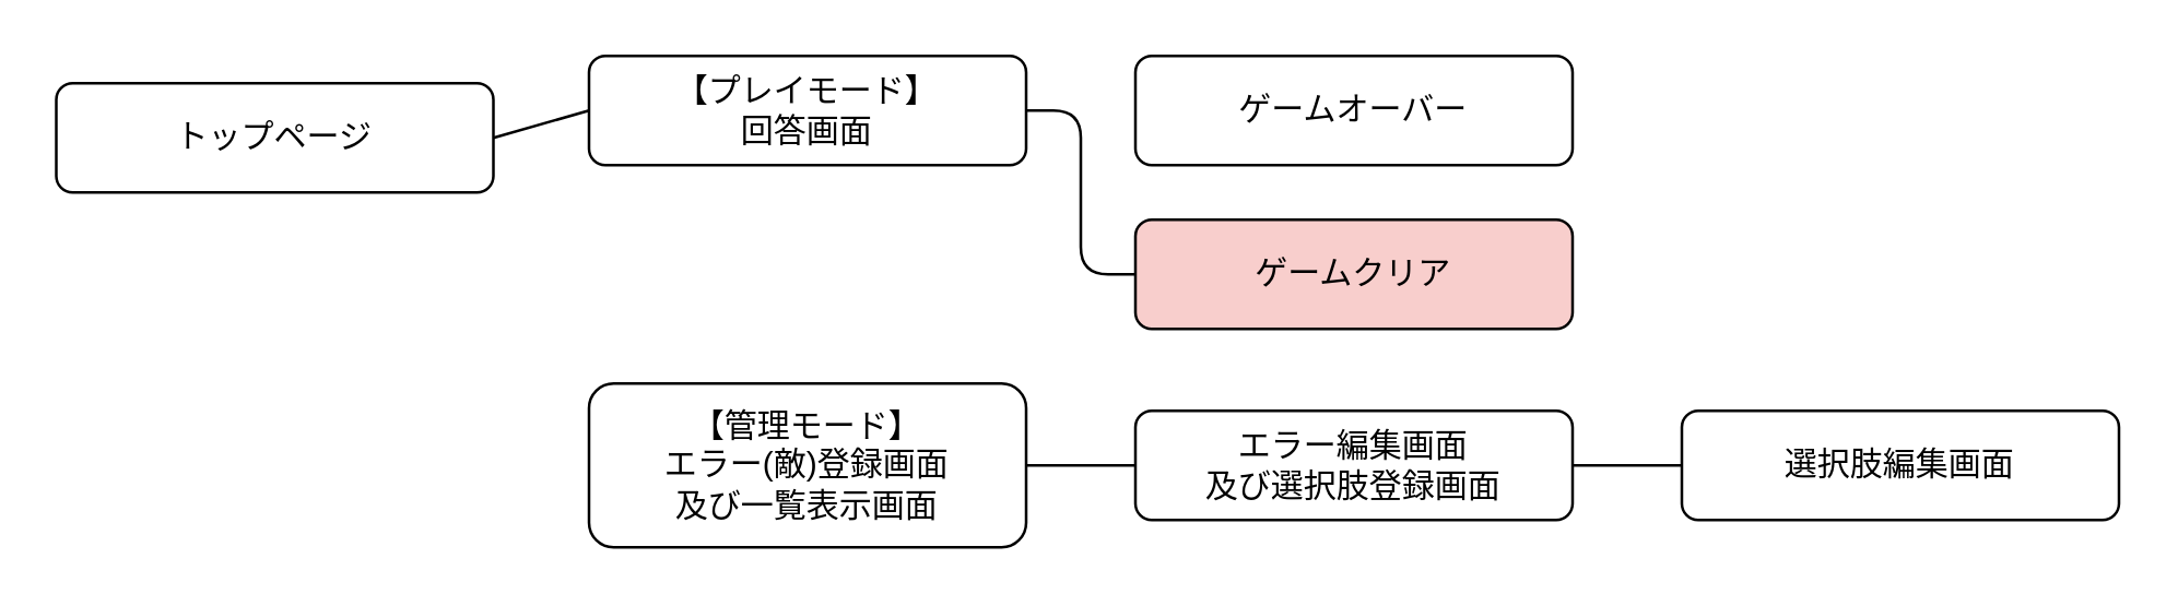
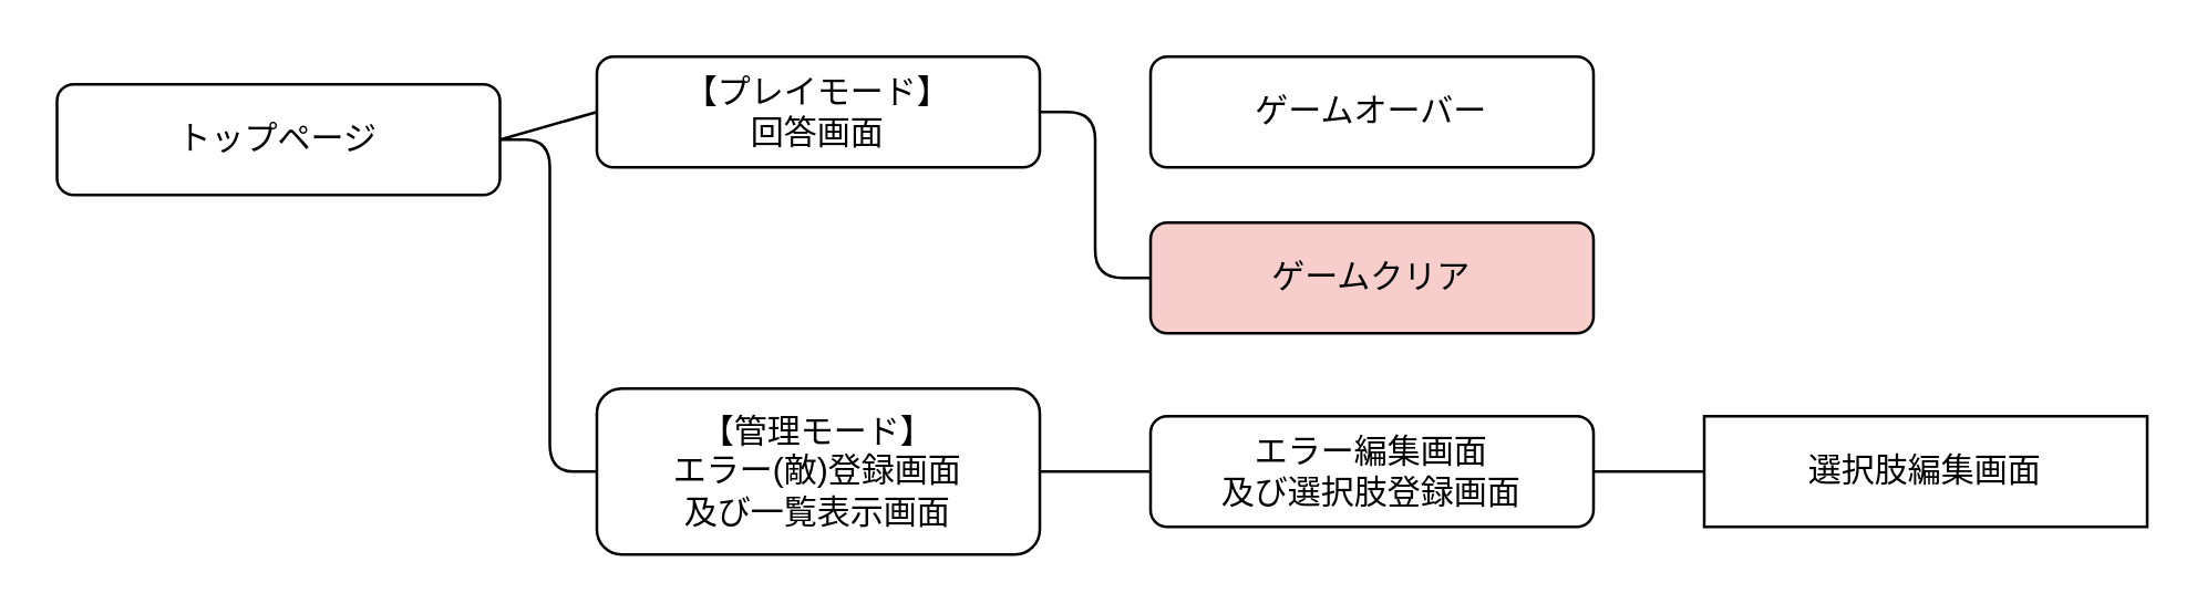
+ <mxCell id="4" style="edgeStyle=elbowEdgeStyle;html=1;exitX=1;exitY=0.5;exitDx=0;exitDy=0;entryX=0;entryY=0.5;entryDx=0;entryDy=0;endArrow=none;endFill=0;" edge="1" parent="1" source="5" target="8"><mxGeometry relative="1" as="geometry" /></mxCell>
- <mxCell id="13" value="選択肢編集画面" style="rounded=1;whiteSpace=wrap;html=1;" vertex="1" parent="1"><mxGeometry x="615" y="150" width="160" height="40" as="geometry" /></mxCell>
+ <mxCell id="13" value="選択肢編集画面" style="whiteSpace=wrap;html=1;rounded=0;" vertex="1" parent="1"><mxGeometry x="615" y="150" width="160" height="40" as="geometry" /></mxCell>
